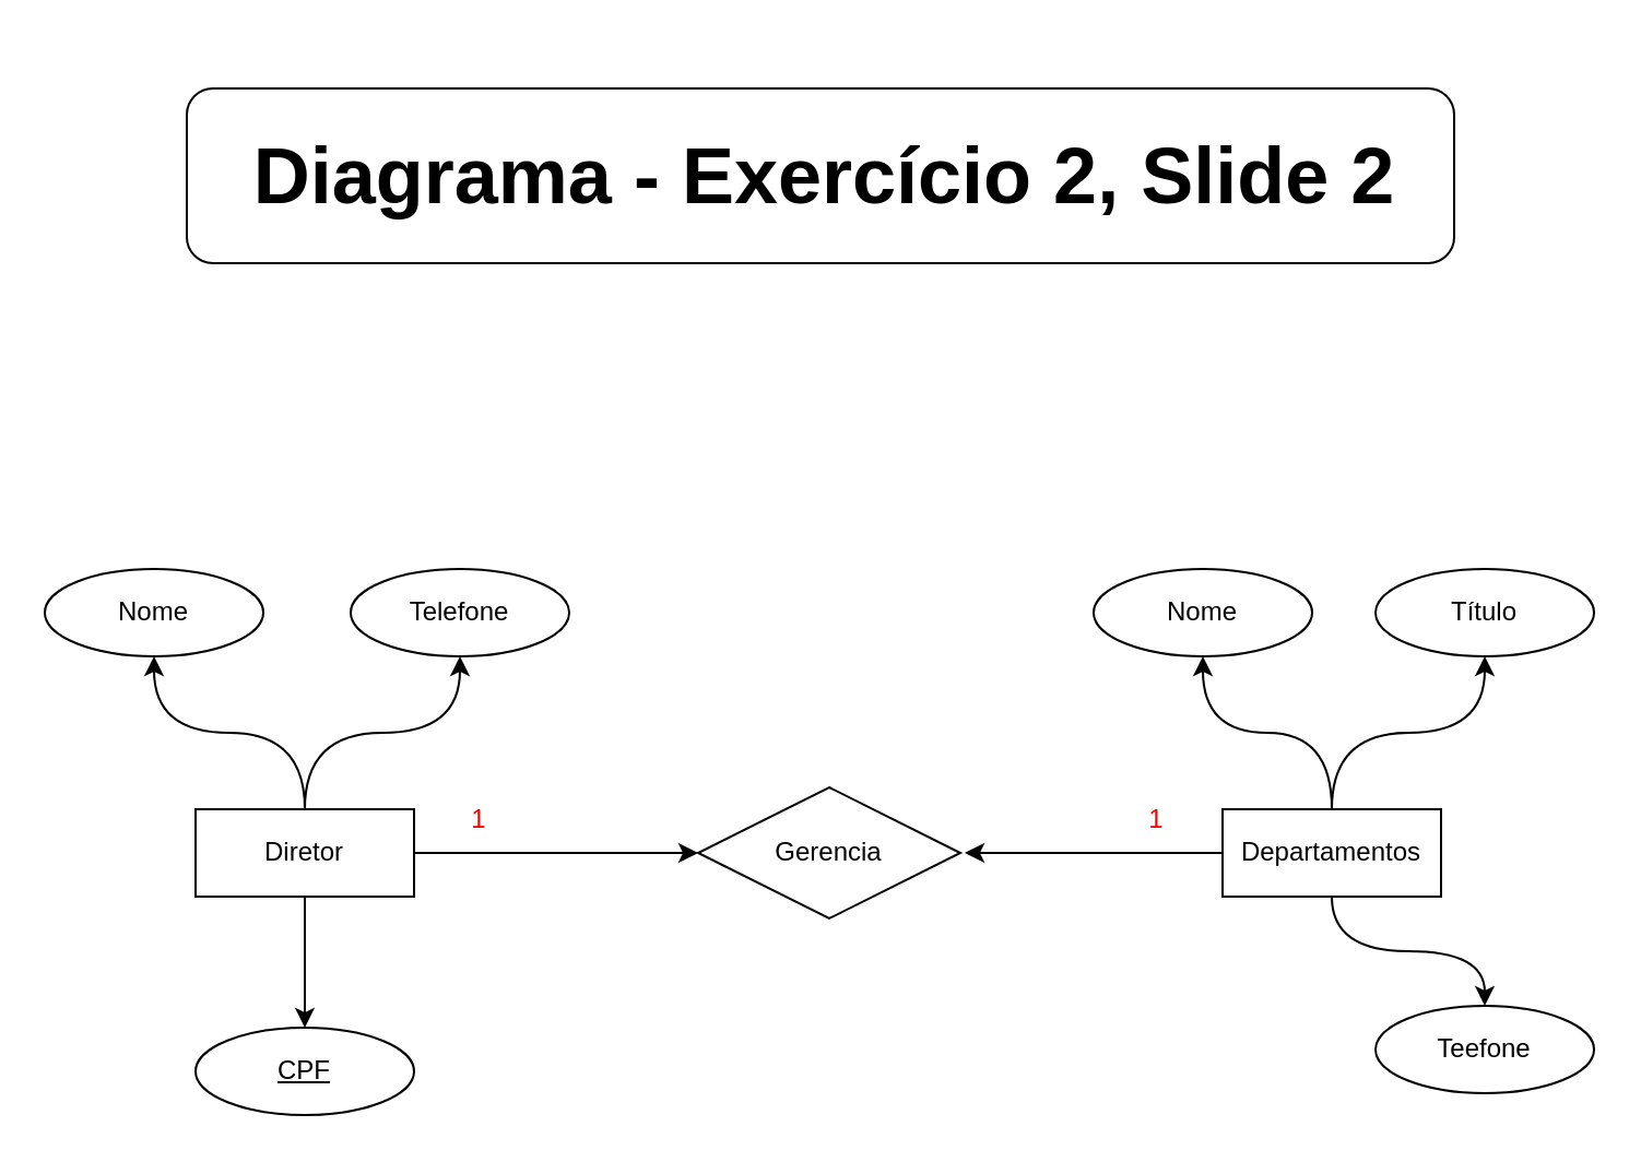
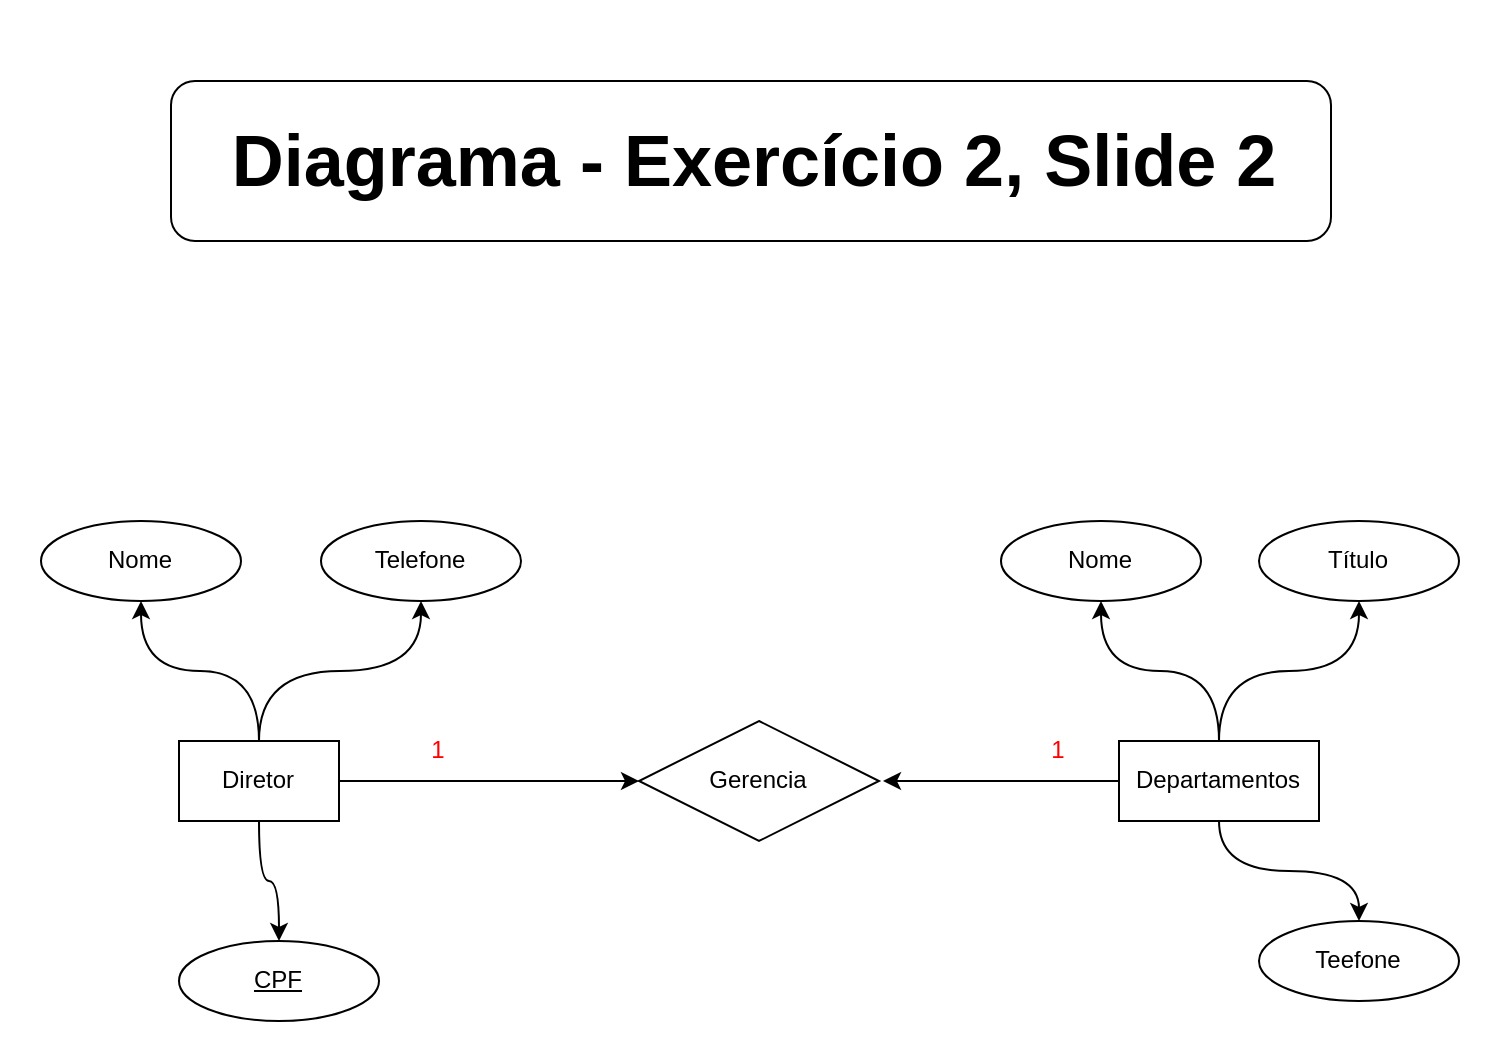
- <mxCell id="8" value="Diretor" style="whiteSpace=wrap;html=1;align=center;" parent="1" vertex="1"><mxGeometry x="89" y="370" width="100" height="40" as="geometry" /></mxCell>
+ <mxCell id="8" value="Diretor" style="whiteSpace=wrap;html=1;align=center;" parent="1" vertex="1"><mxGeometry x="89" y="370" width="80" height="40" as="geometry" /></mxCell>
